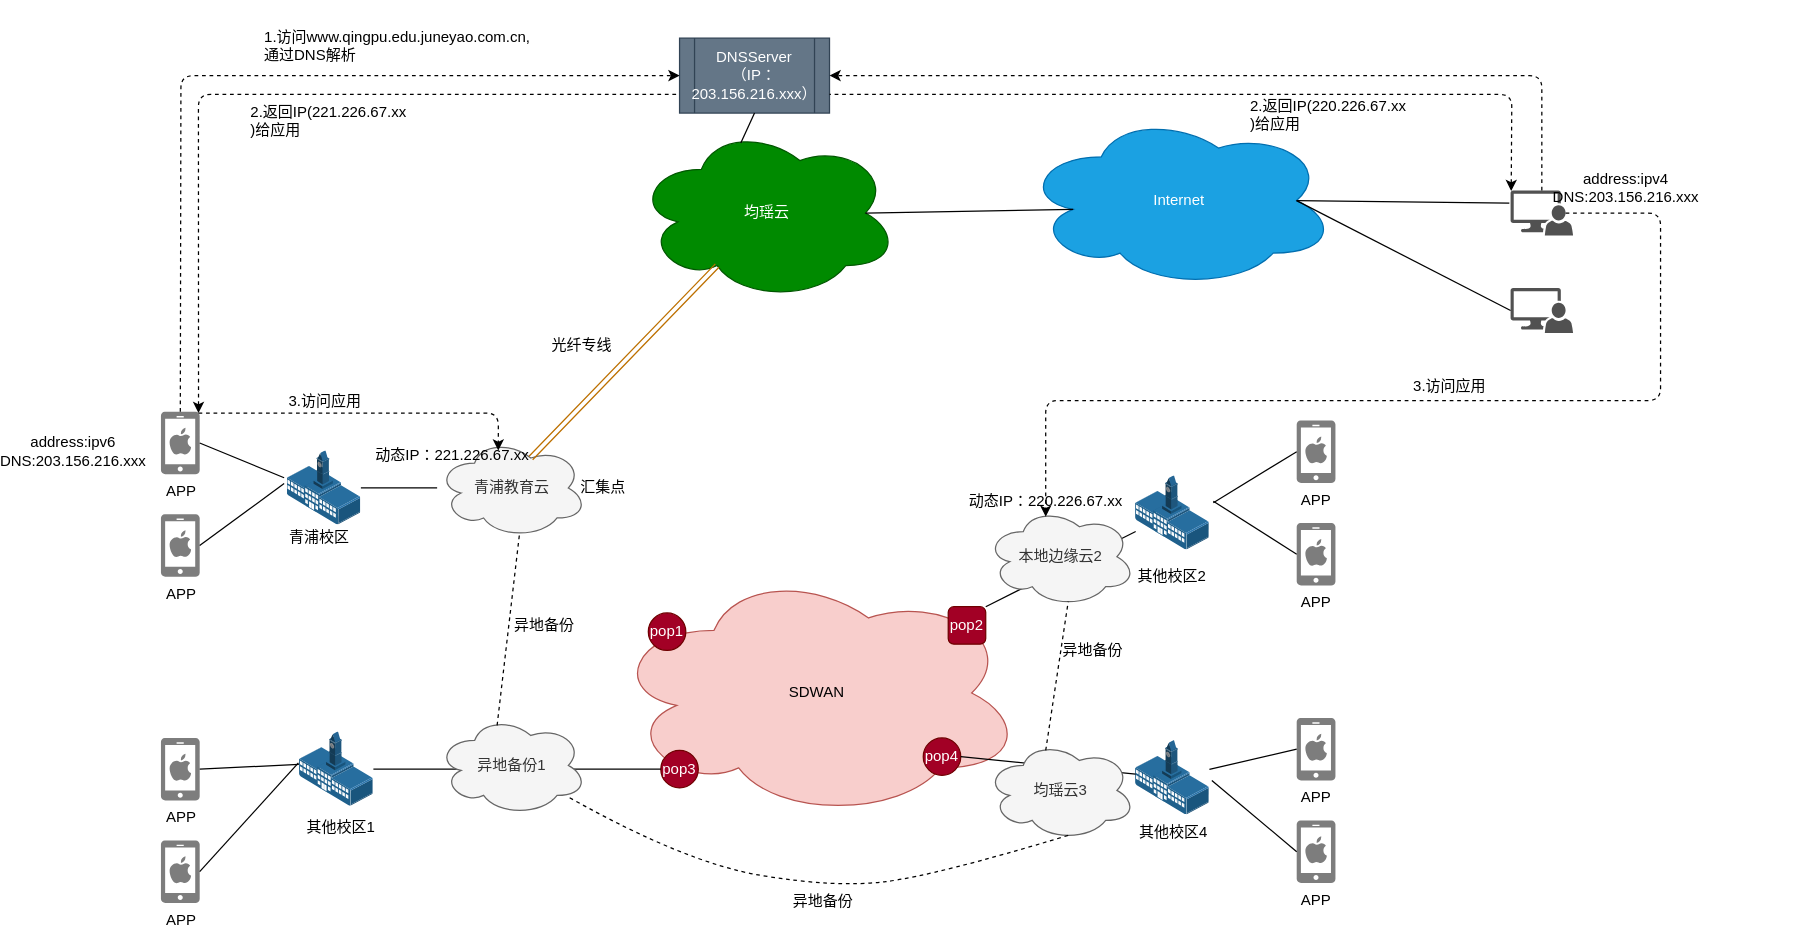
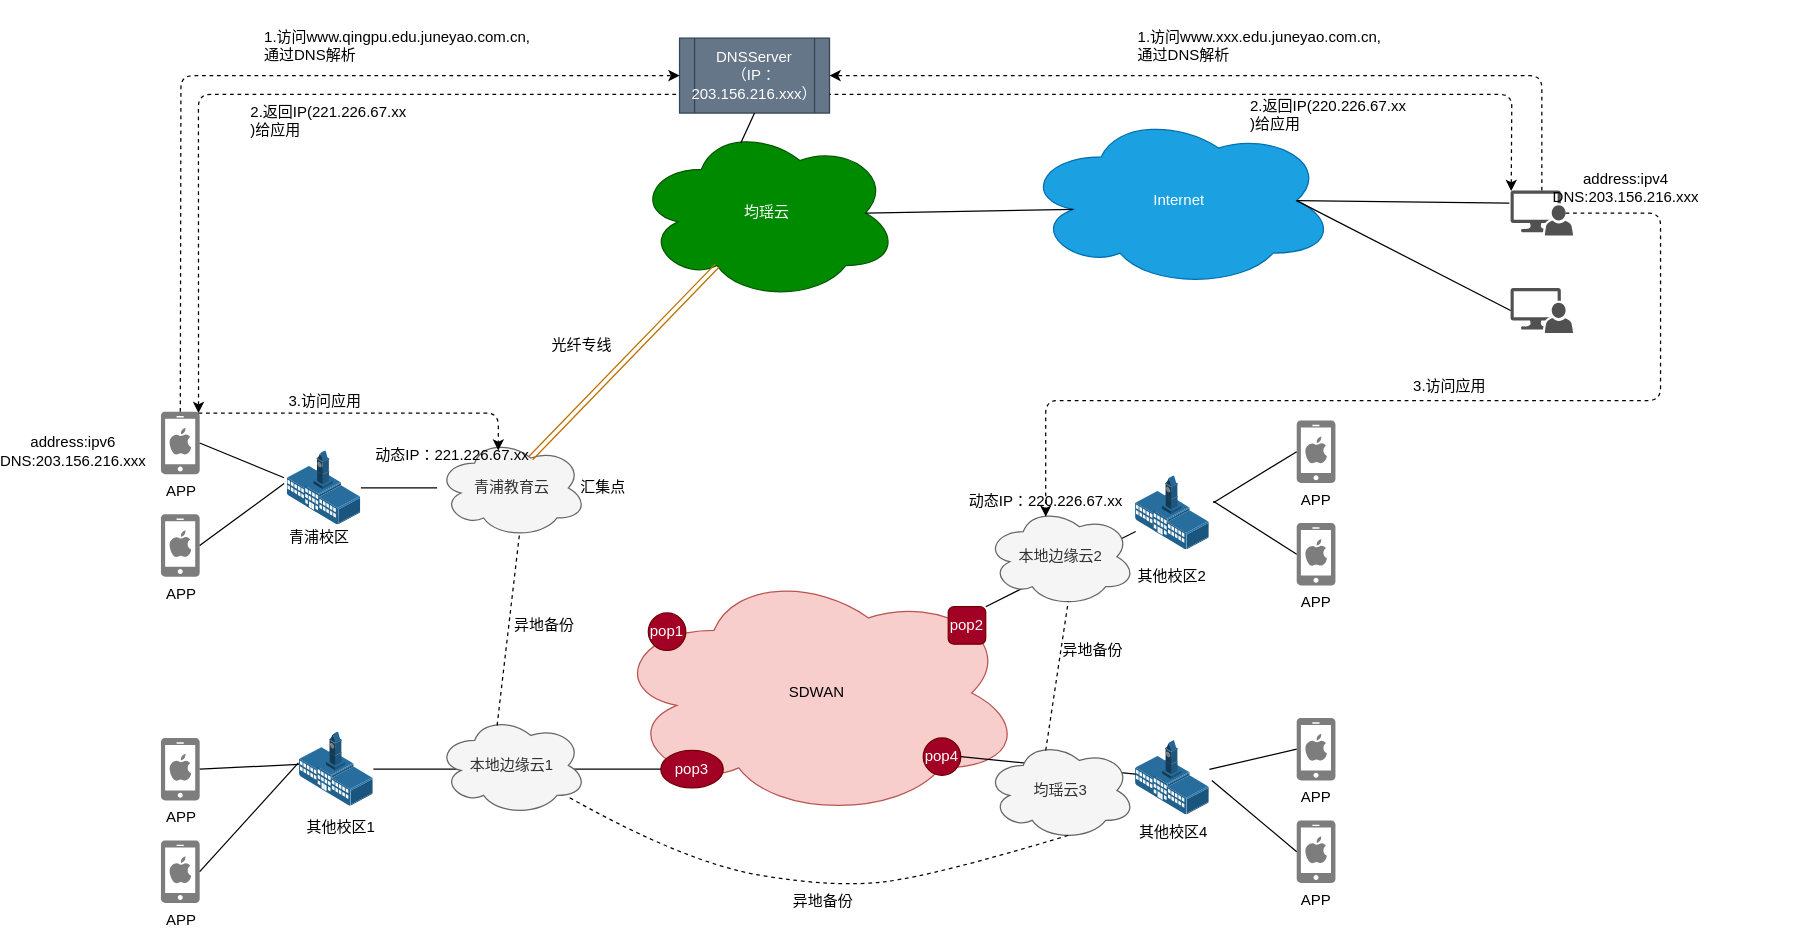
+ <mxCell id="66" value="1.访问www.xxx.edu.juneyao.com.cn,&lt;br&gt;通过DNS解析&lt;br&gt;" style="text;html=1;resizable=0;points=[];autosize=1;align=left;verticalAlign=top;spacingTop=-4;" vertex="1" parent="1"><mxGeometry x="890" y="20" width="210" height="30" as="geometry" /></mxCell>
- <mxCell id="29" value="异地备份1" style="ellipse;shape=cloud;whiteSpace=wrap;html=1;fillColor=#f5f5f5;strokeColor=#666666;fontColor=#333333;" vertex="1" parent="1"><mxGeometry x="331" y="572" width="120" height="80" as="geometry" /></mxCell>
+ <mxCell id="29" value="本地边缘云1" style="ellipse;shape=cloud;whiteSpace=wrap;html=1;fillColor=#f5f5f5;strokeColor=#666666;fontColor=#333333;" vertex="1" parent="1"><mxGeometry x="331" y="572" width="120" height="80" as="geometry" /></mxCell>
- <mxCell id="12" value="pop3" style="ellipse;whiteSpace=wrap;html=1;aspect=fixed;fillColor=#a20025;strokeColor=#6F0000;fontColor=#ffffff;" vertex="1" parent="1"><mxGeometry x="510" y="600" width="30" height="30" as="geometry" /></mxCell>
+ <mxCell id="12" value="pop3" style="ellipse;whiteSpace=wrap;html=1;aspect=fixed;fillColor=#a20025;strokeColor=#6F0000;fontColor=#ffffff;" vertex="1" parent="1"><mxGeometry x="510" y="600" width="50" height="30" as="geometry" /></mxCell>
